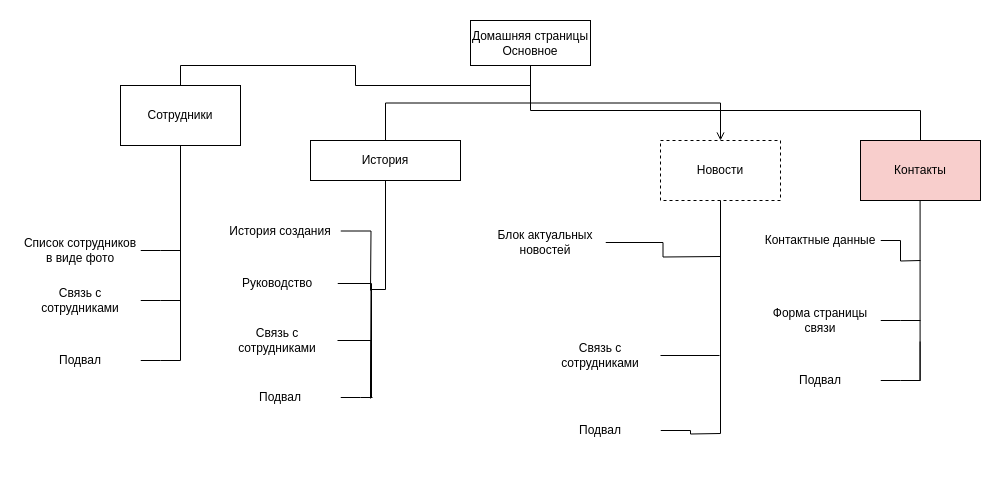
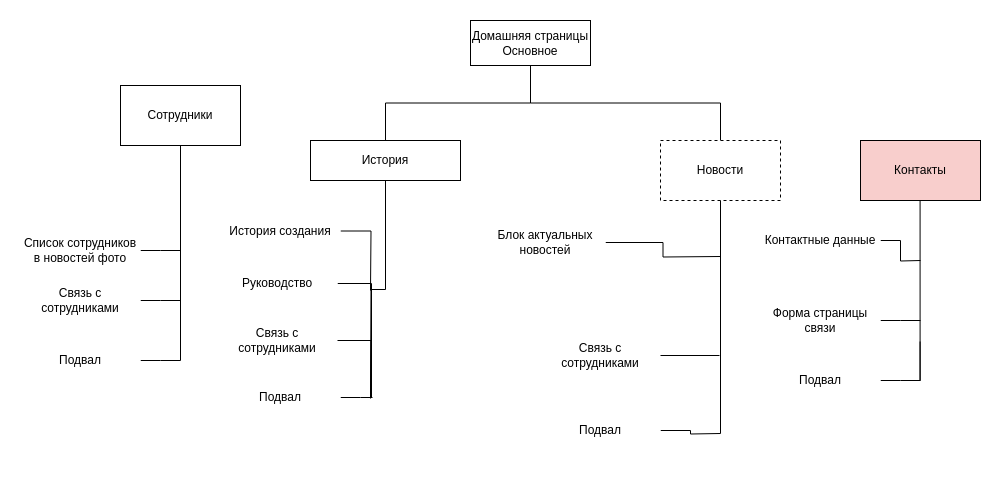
- <mxCell id="2" style="edgeStyle=orthogonalEdgeStyle;rounded=0;orthogonalLoop=1;jettySize=auto;html=1;exitX=0.5;exitY=1;exitDx=0;exitDy=0;entryX=0.5;entryY=0;entryDx=0;entryDy=0;endArrow=none;endFill=0;" edge="1" parent="1" source="6" target="8"><mxGeometry relative="1" as="geometry" /></mxCell>
- <mxCell id="5" style="edgeStyle=orthogonalEdgeStyle;rounded=0;orthogonalLoop=1;jettySize=auto;html=1;exitX=0.5;exitY=1;exitDx=0;exitDy=0;endArrow=none;endFill=0;entryX=0.5;entryY=0;entryDx=0;entryDy=0;" edge="1" parent="1" source="6" target="13"><mxGeometry relative="1" as="geometry"><mxPoint x="550" y="80" as="sourcePoint" /><Array as="points"><mxPoint x="530" y="110" /><mxPoint x="920" y="110" /></Array></mxGeometry></mxCell>
- <mxCell id="4" style="edgeStyle=orthogonalEdgeStyle;rounded=0;orthogonalLoop=1;jettySize=auto;html=1;exitX=0.5;exitY=1;exitDx=0;exitDy=0;endArrow=open;endFill=0;" edge="1" parent="1" source="6" target="11"><mxGeometry relative="1" as="geometry" /></mxCell>
+ <mxCell id="4" style="edgeStyle=orthogonalEdgeStyle;rounded=0;orthogonalLoop=1;jettySize=auto;html=1;exitX=0.5;exitY=1;exitDx=0;exitDy=0;endArrow=none;endFill=0;" edge="1" parent="1" source="6" target="11"><mxGeometry relative="1" as="geometry" /></mxCell>
- <mxCell id="15" value="Список сотрудников в виде фото" style="rounded=0;whiteSpace=wrap;html=1;fillColor=default;strokeColor=none;" vertex="1" parent="1"><mxGeometry x="20" y="220" width="120" height="60" as="geometry" /></mxCell>
+ <mxCell id="15" value="Список сотрудников в новостей фото" style="rounded=0;whiteSpace=wrap;html=1;fillColor=default;strokeColor=none;" vertex="1" parent="1"><mxGeometry x="20" y="220" width="120" height="60" as="geometry" /></mxCell>
